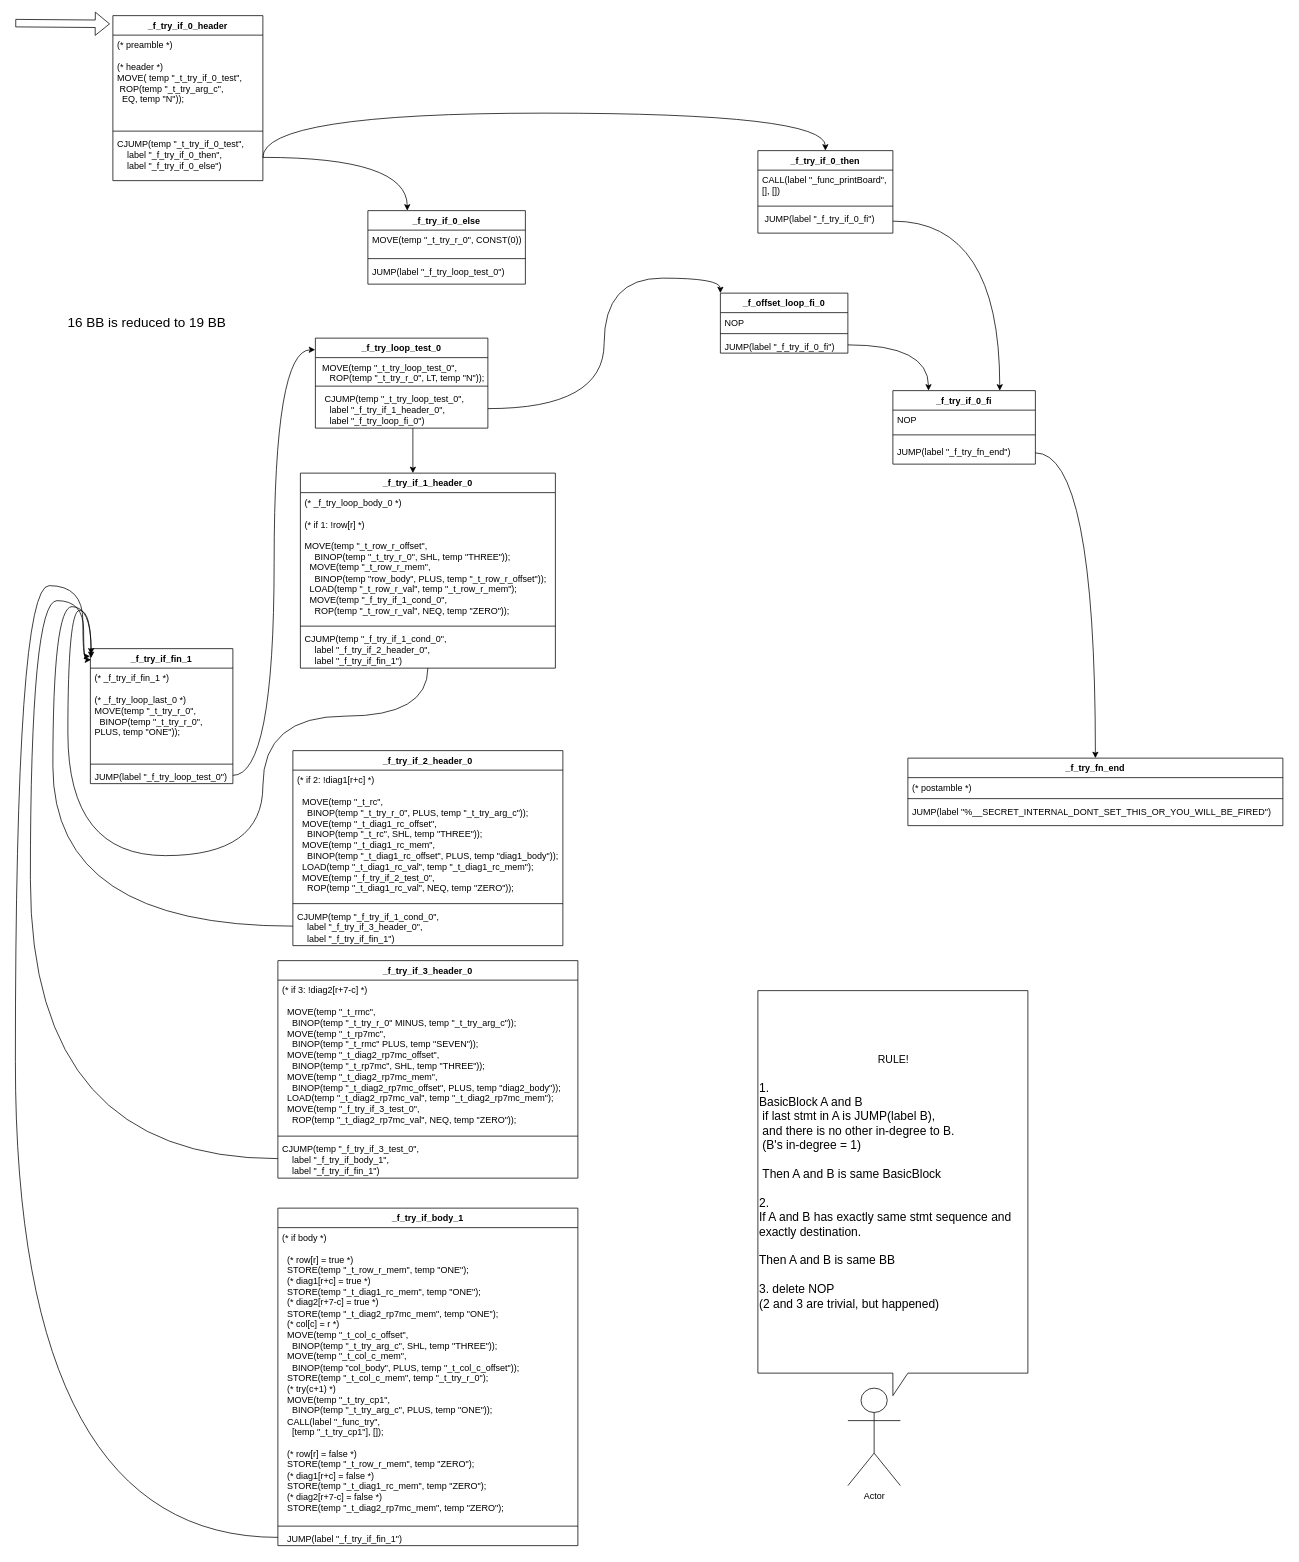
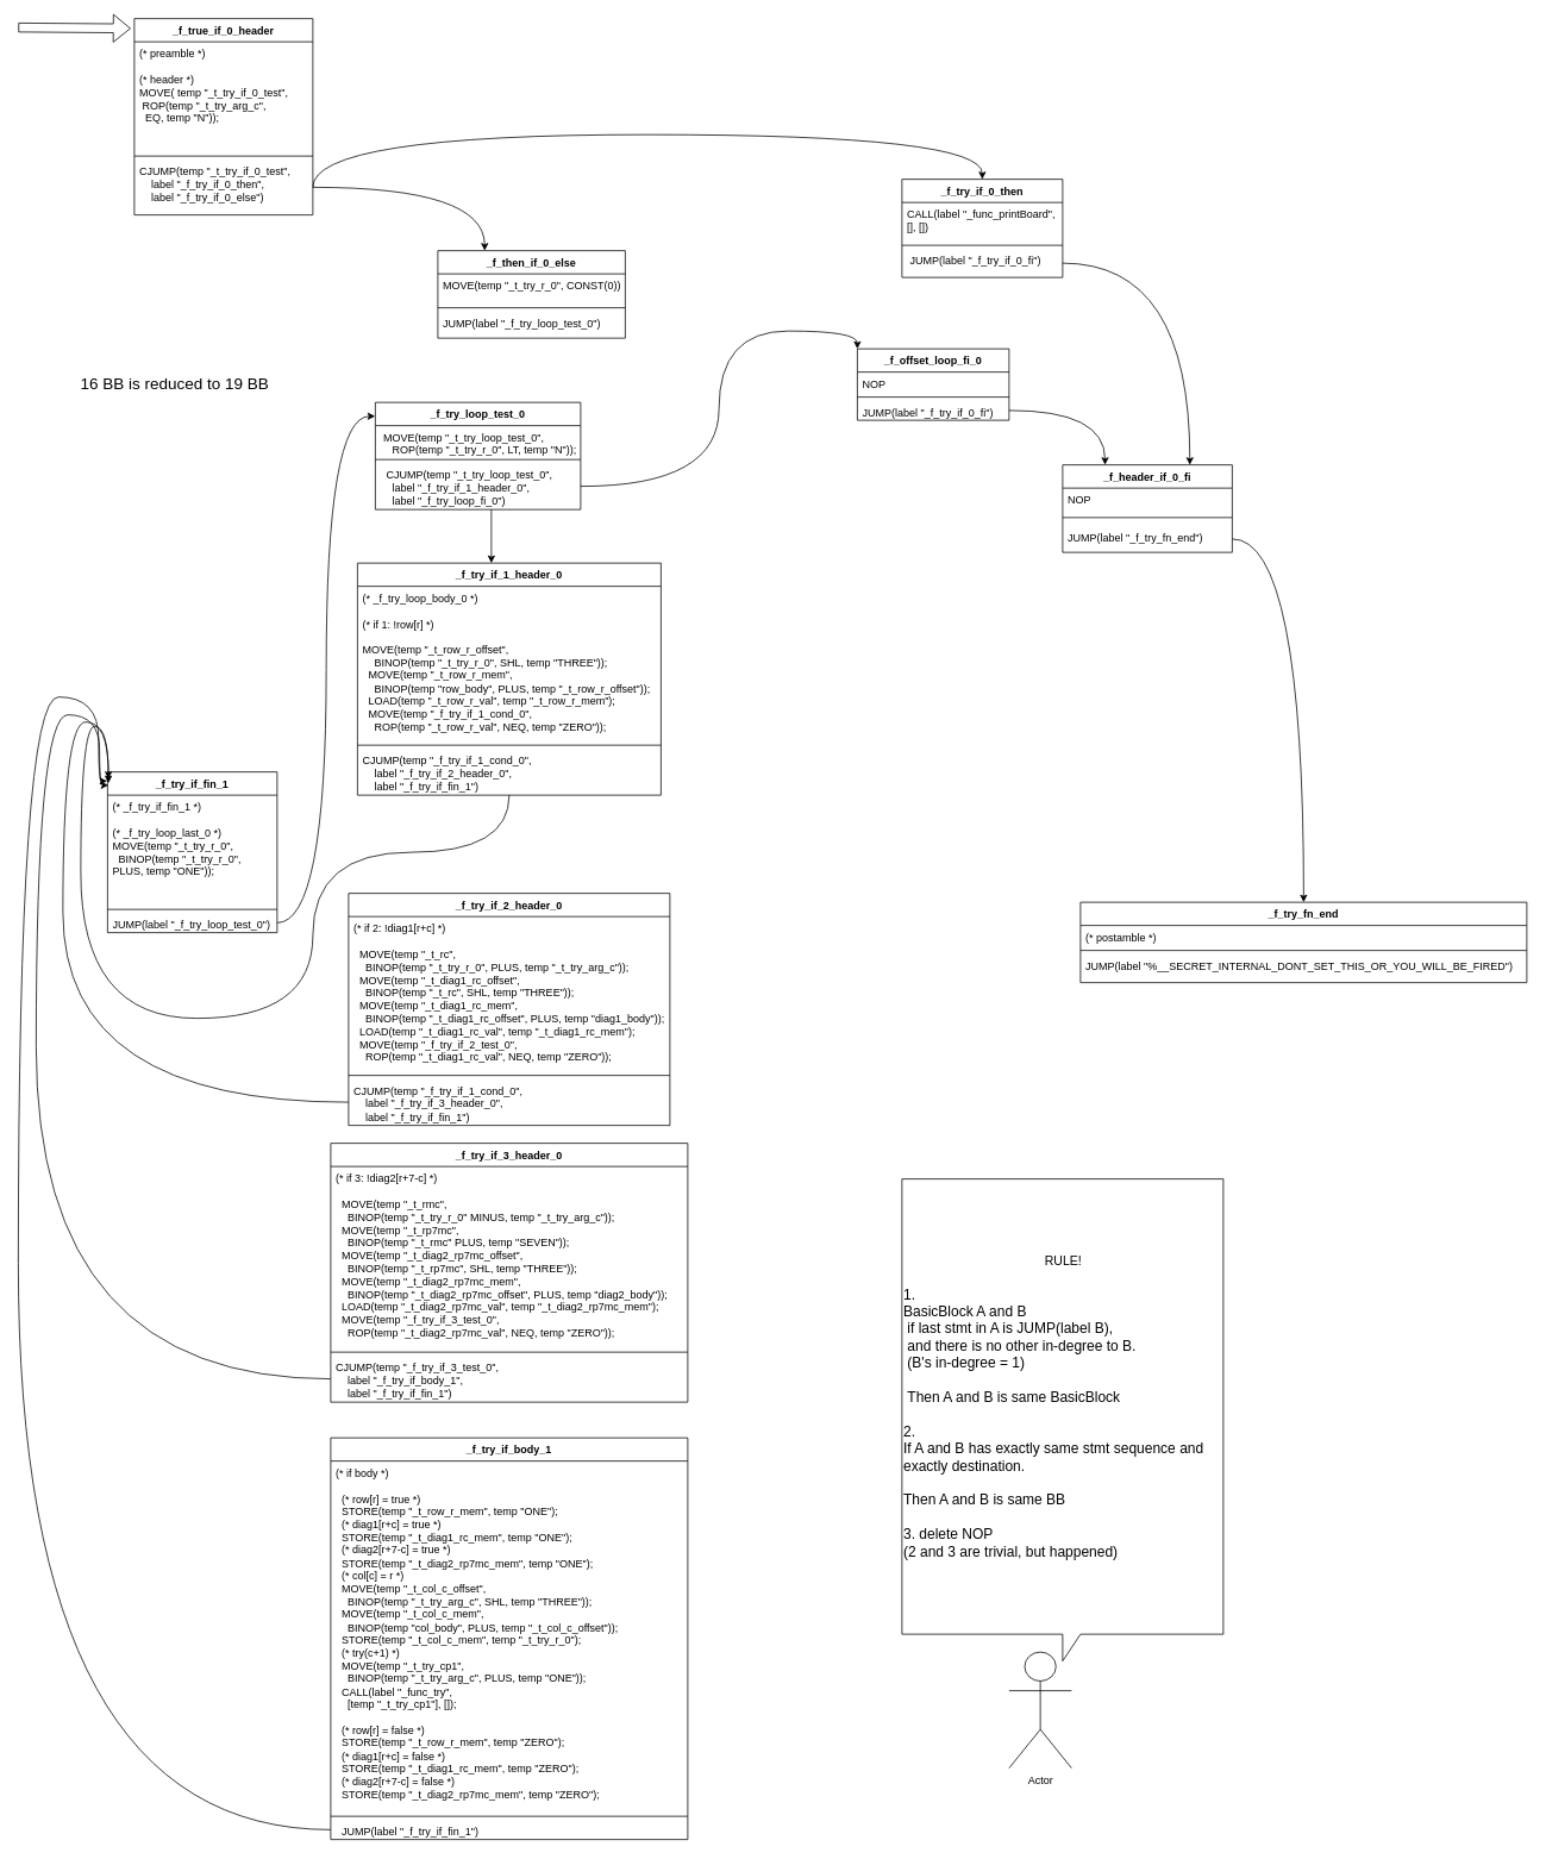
- <mxCell id="2" value="_f_try_if_0_header" style="swimlane;fontStyle=1;align=center;verticalAlign=top;childLayout=stackLayout;horizontal=1;startSize=26;horizontalStack=0;resizeParent=1;resizeParentMax=0;resizeLast=0;collapsible=1;marginBottom=0;whiteSpace=wrap;html=1;" parent="1" vertex="1"><mxGeometry x="150" y="20" width="200" height="220" as="geometry"><mxRectangle x="110" y="230" width="140" height="30" as="alternateBounds" /></mxGeometry></mxCell>
+ <mxCell id="2" value="_f_true_if_0_header" style="swimlane;fontStyle=1;align=center;verticalAlign=top;childLayout=stackLayout;horizontal=1;startSize=26;horizontalStack=0;resizeParent=1;resizeParentMax=0;resizeLast=0;collapsible=1;marginBottom=0;whiteSpace=wrap;html=1;" parent="1" vertex="1"><mxGeometry x="150" y="20" width="200" height="220" as="geometry"><mxRectangle x="110" y="230" width="140" height="30" as="alternateBounds" /></mxGeometry></mxCell>
- <mxCell id="14" value="_f_try_if_0_else&lt;div&gt;&lt;br&gt;&lt;/div&gt;" style="swimlane;fontStyle=1;align=center;verticalAlign=top;childLayout=stackLayout;horizontal=1;startSize=26;horizontalStack=0;resizeParent=1;resizeParentMax=0;resizeLast=0;collapsible=1;marginBottom=0;whiteSpace=wrap;html=1;" parent="1" vertex="1"><mxGeometry x="490" y="280" width="210" height="98" as="geometry"><mxRectangle x="110" y="230" width="140" height="30" as="alternateBounds" /></mxGeometry></mxCell>
+ <mxCell id="14" value="_f_then_if_0_else&lt;div&gt;&lt;br&gt;&lt;/div&gt;" style="swimlane;fontStyle=1;align=center;verticalAlign=top;childLayout=stackLayout;horizontal=1;startSize=26;horizontalStack=0;resizeParent=1;resizeParentMax=0;resizeLast=0;collapsible=1;marginBottom=0;whiteSpace=wrap;html=1;" parent="1" vertex="1"><mxGeometry x="490" y="280" width="210" height="98" as="geometry"><mxRectangle x="110" y="230" width="140" height="30" as="alternateBounds" /></mxGeometry></mxCell>
- <mxCell id="10" value="_f_try_if_0_fi" style="swimlane;fontStyle=1;align=center;verticalAlign=top;childLayout=stackLayout;horizontal=1;startSize=26;horizontalStack=0;resizeParent=1;resizeParentMax=0;resizeLast=0;collapsible=1;marginBottom=0;whiteSpace=wrap;html=1;" parent="1" vertex="1"><mxGeometry x="1190" y="520" width="190" height="98" as="geometry"><mxRectangle x="110" y="230" width="140" height="30" as="alternateBounds" /></mxGeometry></mxCell>
+ <mxCell id="10" value="_f_header_if_0_fi" style="swimlane;fontStyle=1;align=center;verticalAlign=top;childLayout=stackLayout;horizontal=1;startSize=26;horizontalStack=0;resizeParent=1;resizeParentMax=0;resizeLast=0;collapsible=1;marginBottom=0;whiteSpace=wrap;html=1;" parent="1" vertex="1"><mxGeometry x="1190" y="520" width="190" height="98" as="geometry"><mxRectangle x="110" y="230" width="140" height="30" as="alternateBounds" /></mxGeometry></mxCell>
